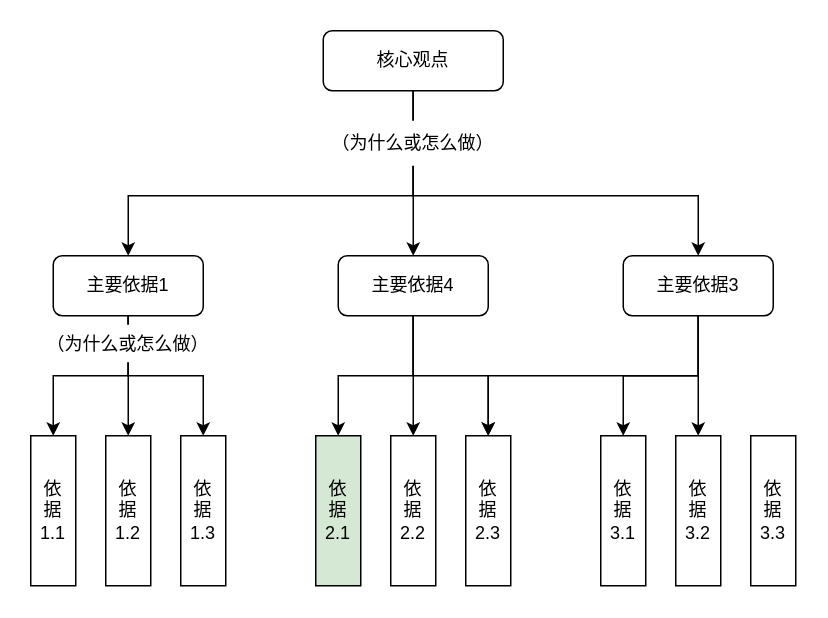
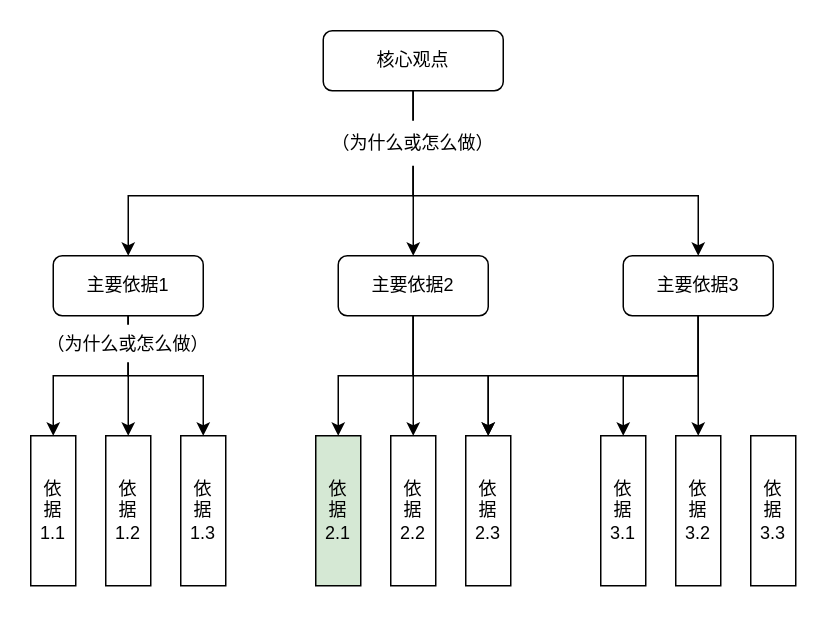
- <mxCell id="9" value="主要依据4" style="rounded=1;whiteSpace=wrap;html=1;" vertex="1" parent="1"><mxGeometry x="225" y="170" width="100" height="40" as="geometry" /></mxCell>
+ <mxCell id="9" value="主要依据2" style="rounded=1;whiteSpace=wrap;html=1;" vertex="1" parent="1"><mxGeometry x="225" y="170" width="100" height="40" as="geometry" /></mxCell>
